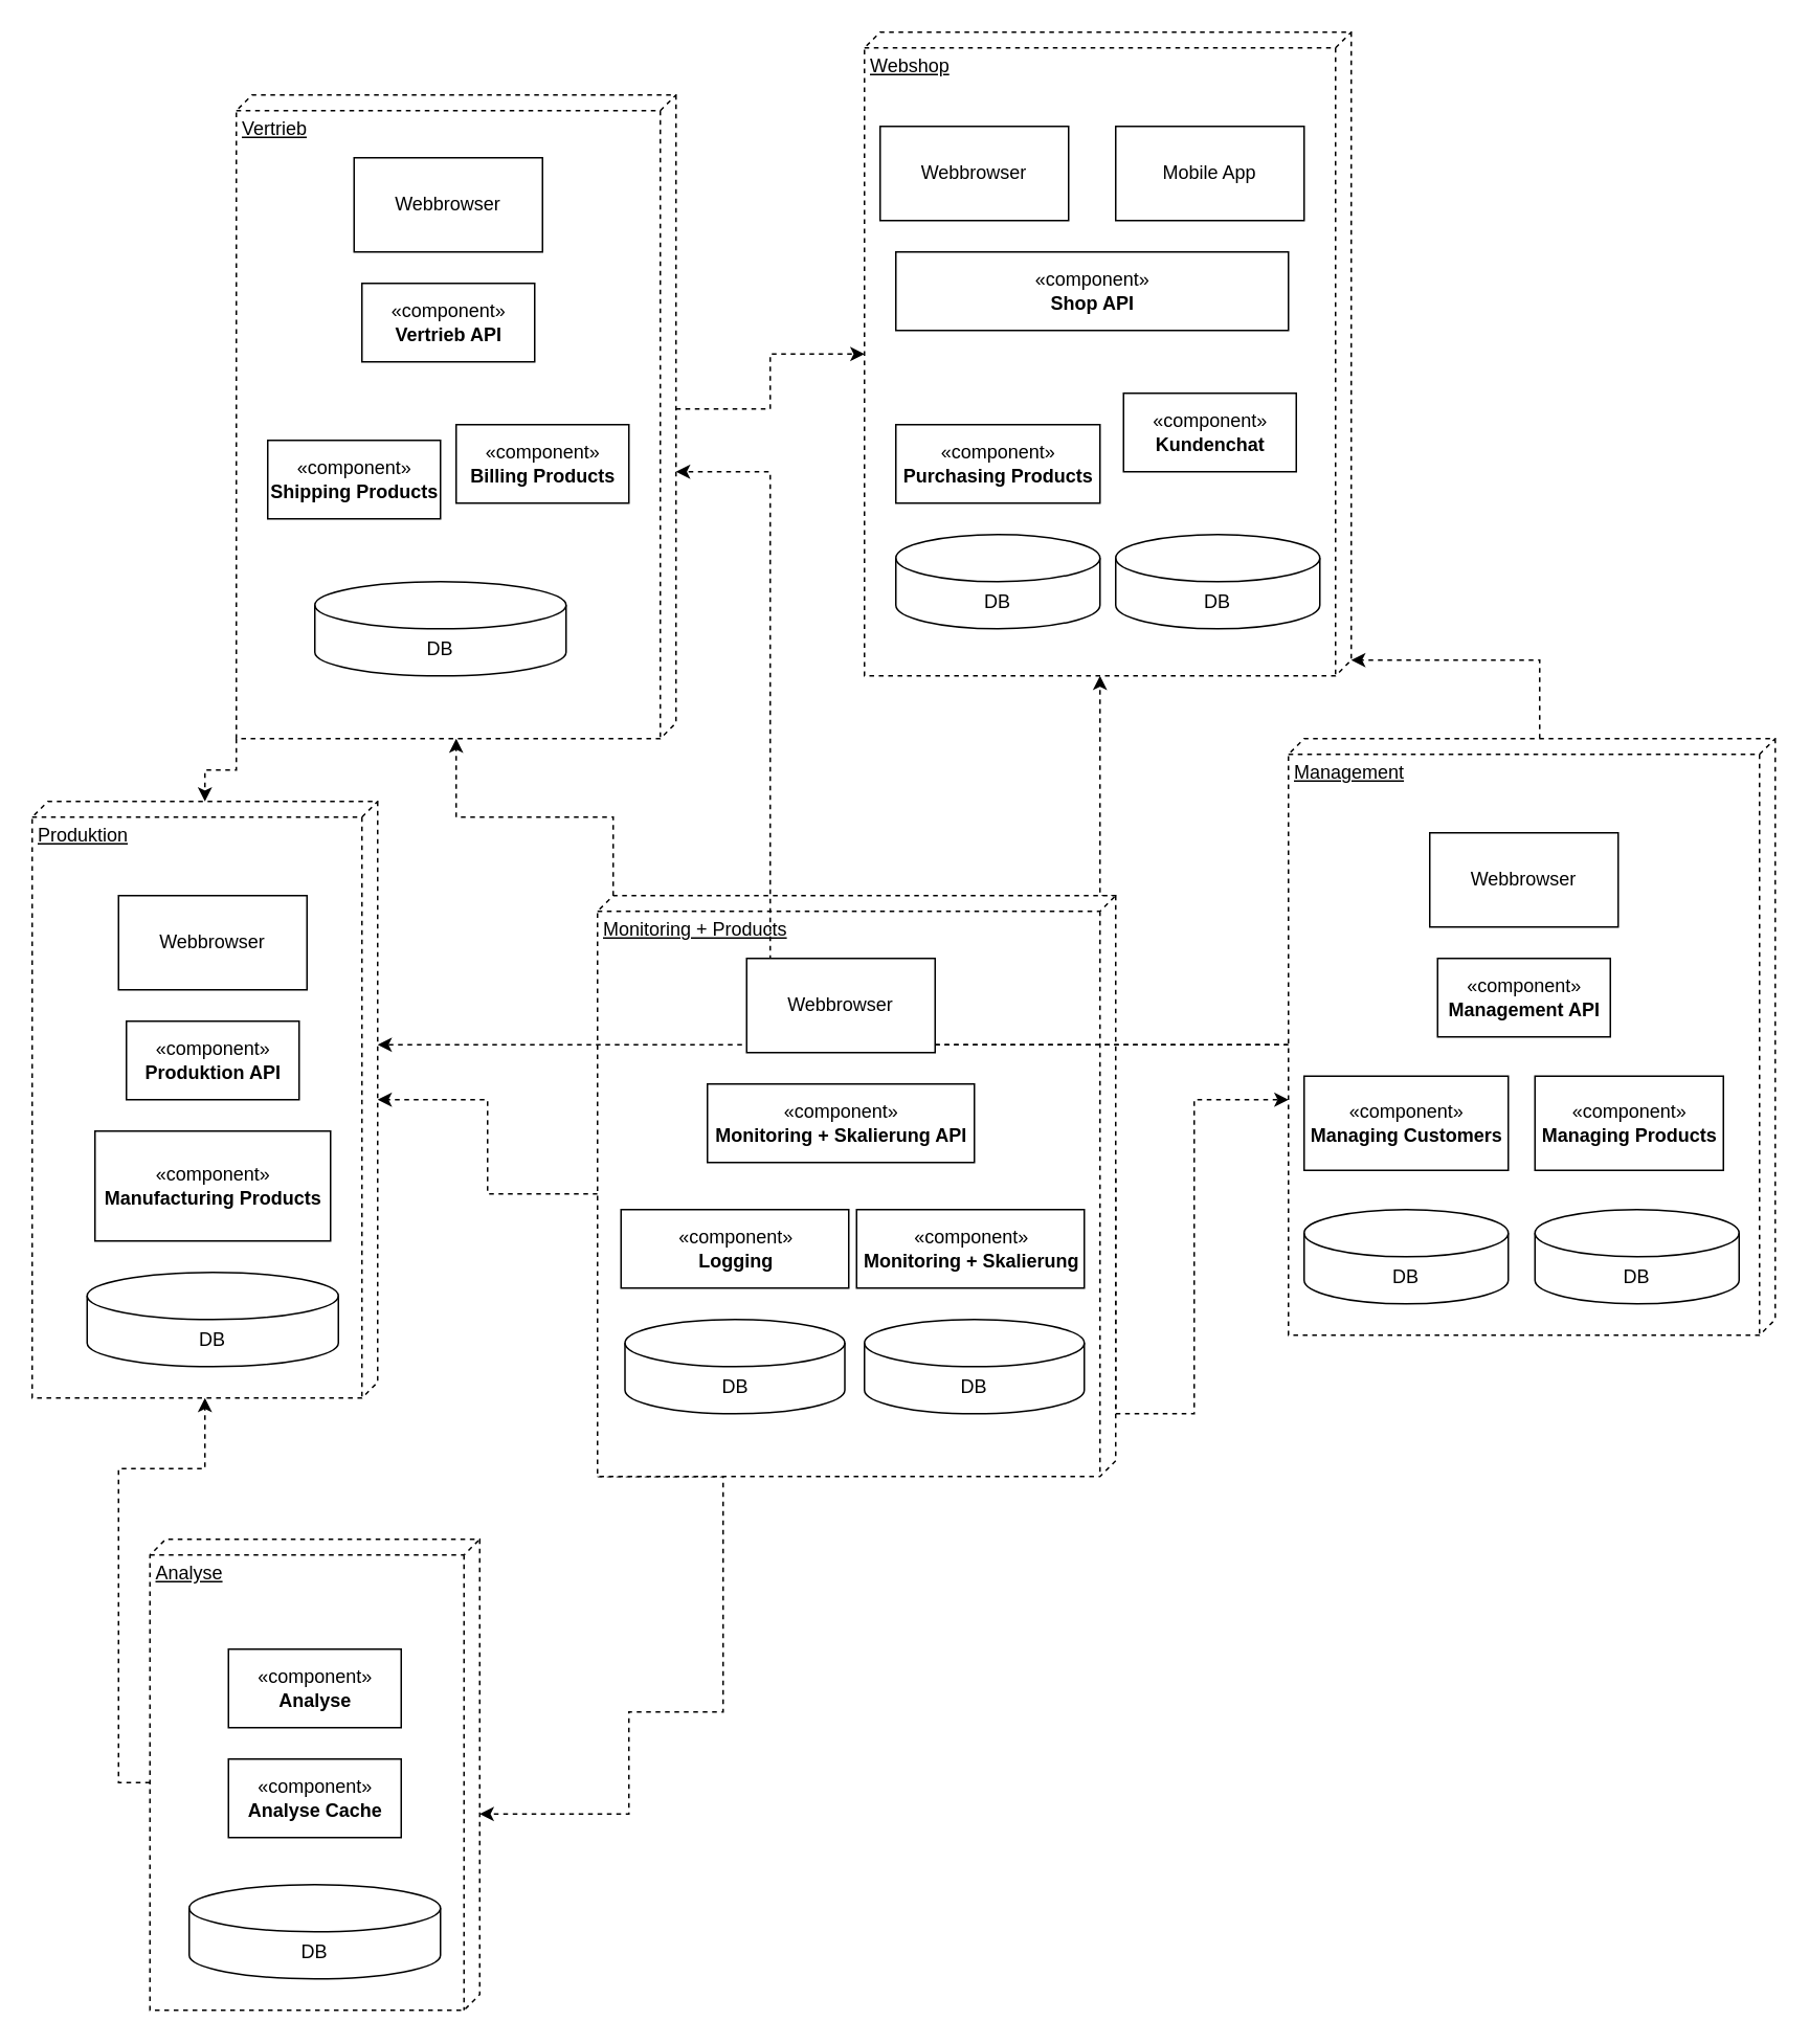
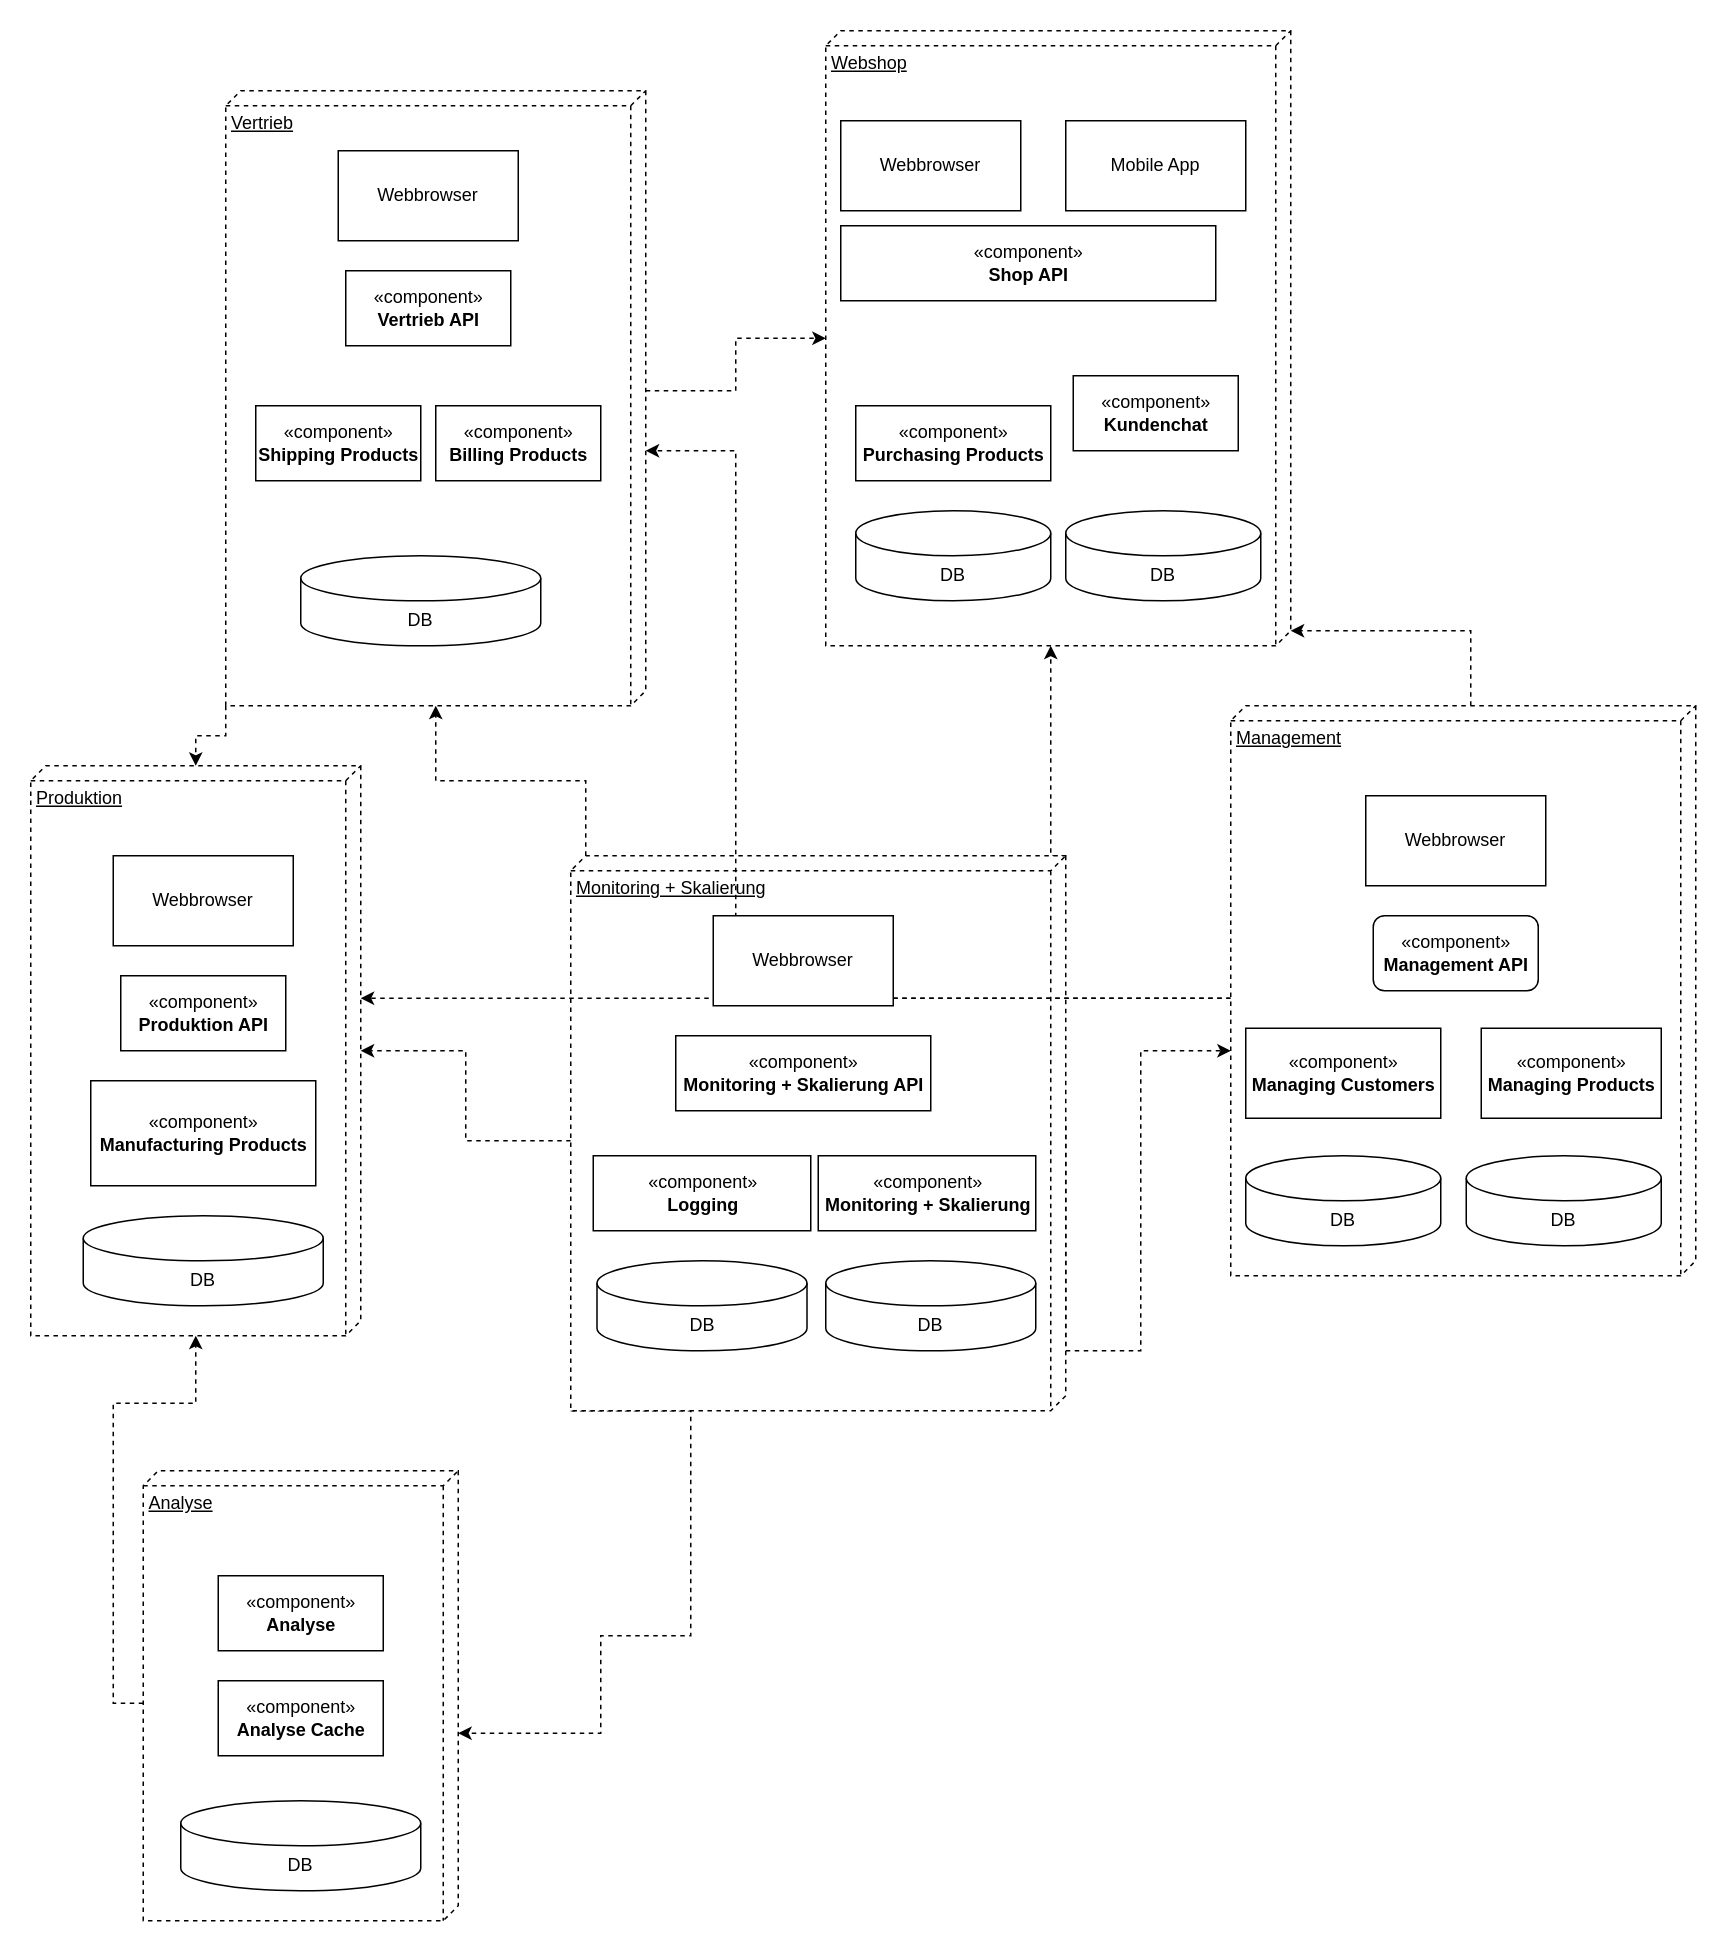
- <mxCell id="22" value="&lt;div&gt;«component»&lt;b&gt;&lt;br&gt;&lt;/b&gt;&lt;/div&gt;&lt;div&gt;&lt;b&gt;Shop API&lt;/b&gt;&lt;/div&gt;" style="html=1;" vertex="1" parent="1"><mxGeometry x="570" y="160" width="250" height="50" as="geometry" /></mxCell>
+ <mxCell id="22" value="&lt;div&gt;«component»&lt;b&gt;&lt;br&gt;&lt;/b&gt;&lt;/div&gt;&lt;div&gt;&lt;b&gt;Shop API&lt;/b&gt;&lt;/div&gt;" style="html=1;" vertex="1" parent="1"><mxGeometry x="560" y="150" width="250" height="50" as="geometry" /></mxCell>
- <mxCell id="26" value="&lt;div&gt;«component»&lt;b&gt;&lt;br&gt;&lt;/b&gt;&lt;/div&gt;&lt;div&gt;&lt;b&gt;Shipping Products&lt;br&gt;&lt;/b&gt;&lt;/div&gt;" style="html=1;" vertex="1" parent="1"><mxGeometry x="170" y="280" width="110" height="50" as="geometry" /></mxCell>
+ <mxCell id="26" value="&lt;div&gt;«component»&lt;b&gt;&lt;br&gt;&lt;/b&gt;&lt;/div&gt;&lt;div&gt;&lt;b&gt;Shipping Products&lt;br&gt;&lt;/b&gt;&lt;/div&gt;" style="html=1;" vertex="1" parent="1"><mxGeometry x="170" y="270" width="110" height="50" as="geometry" /></mxCell>
- <mxCell id="7" value="Monitoring + Products" style="verticalAlign=top;align=left;spacingTop=8;spacingLeft=2;spacingRight=12;shape=cube;size=10;direction=south;fontStyle=4;html=1;dashed=1;" vertex="1" parent="1"><mxGeometry x="380" y="570" width="330" height="370" as="geometry" /></mxCell>
+ <mxCell id="7" value="Monitoring + Skalierung" style="verticalAlign=top;align=left;spacingTop=8;spacingLeft=2;spacingRight=12;shape=cube;size=10;direction=south;fontStyle=4;html=1;dashed=1;" vertex="1" parent="1"><mxGeometry x="380" y="570" width="330" height="370" as="geometry" /></mxCell>
- <mxCell id="24" value="&lt;div&gt;«component»&lt;b&gt;&lt;br&gt;&lt;/b&gt;&lt;/div&gt;&lt;div&gt;&lt;b&gt;Management API&lt;/b&gt;&lt;/div&gt;" style="html=1;" vertex="1" parent="1"><mxGeometry x="915" y="610" width="110" height="50" as="geometry" /></mxCell>
+ <mxCell id="24" value="&lt;div&gt;«component»&lt;b&gt;&lt;br&gt;&lt;/b&gt;&lt;/div&gt;&lt;div&gt;&lt;b&gt;Management API&lt;/b&gt;&lt;/div&gt;" style="html=1;rounded=1;" vertex="1" parent="1"><mxGeometry x="915" y="610" width="110" height="50" as="geometry" /></mxCell>
- <mxCell id="30" value="«component»&lt;br&gt;&lt;b&gt;Managing Products&lt;/b&gt;" style="html=1;" vertex="1" parent="1"><mxGeometry x="977" y="685" width="120" height="60" as="geometry" /></mxCell>
+ <mxCell id="30" value="«component»&lt;br&gt;&lt;b&gt;Managing Products&lt;/b&gt;" style="html=1;" vertex="1" parent="1"><mxGeometry x="987" y="685" width="120" height="60" as="geometry" /></mxCell>
